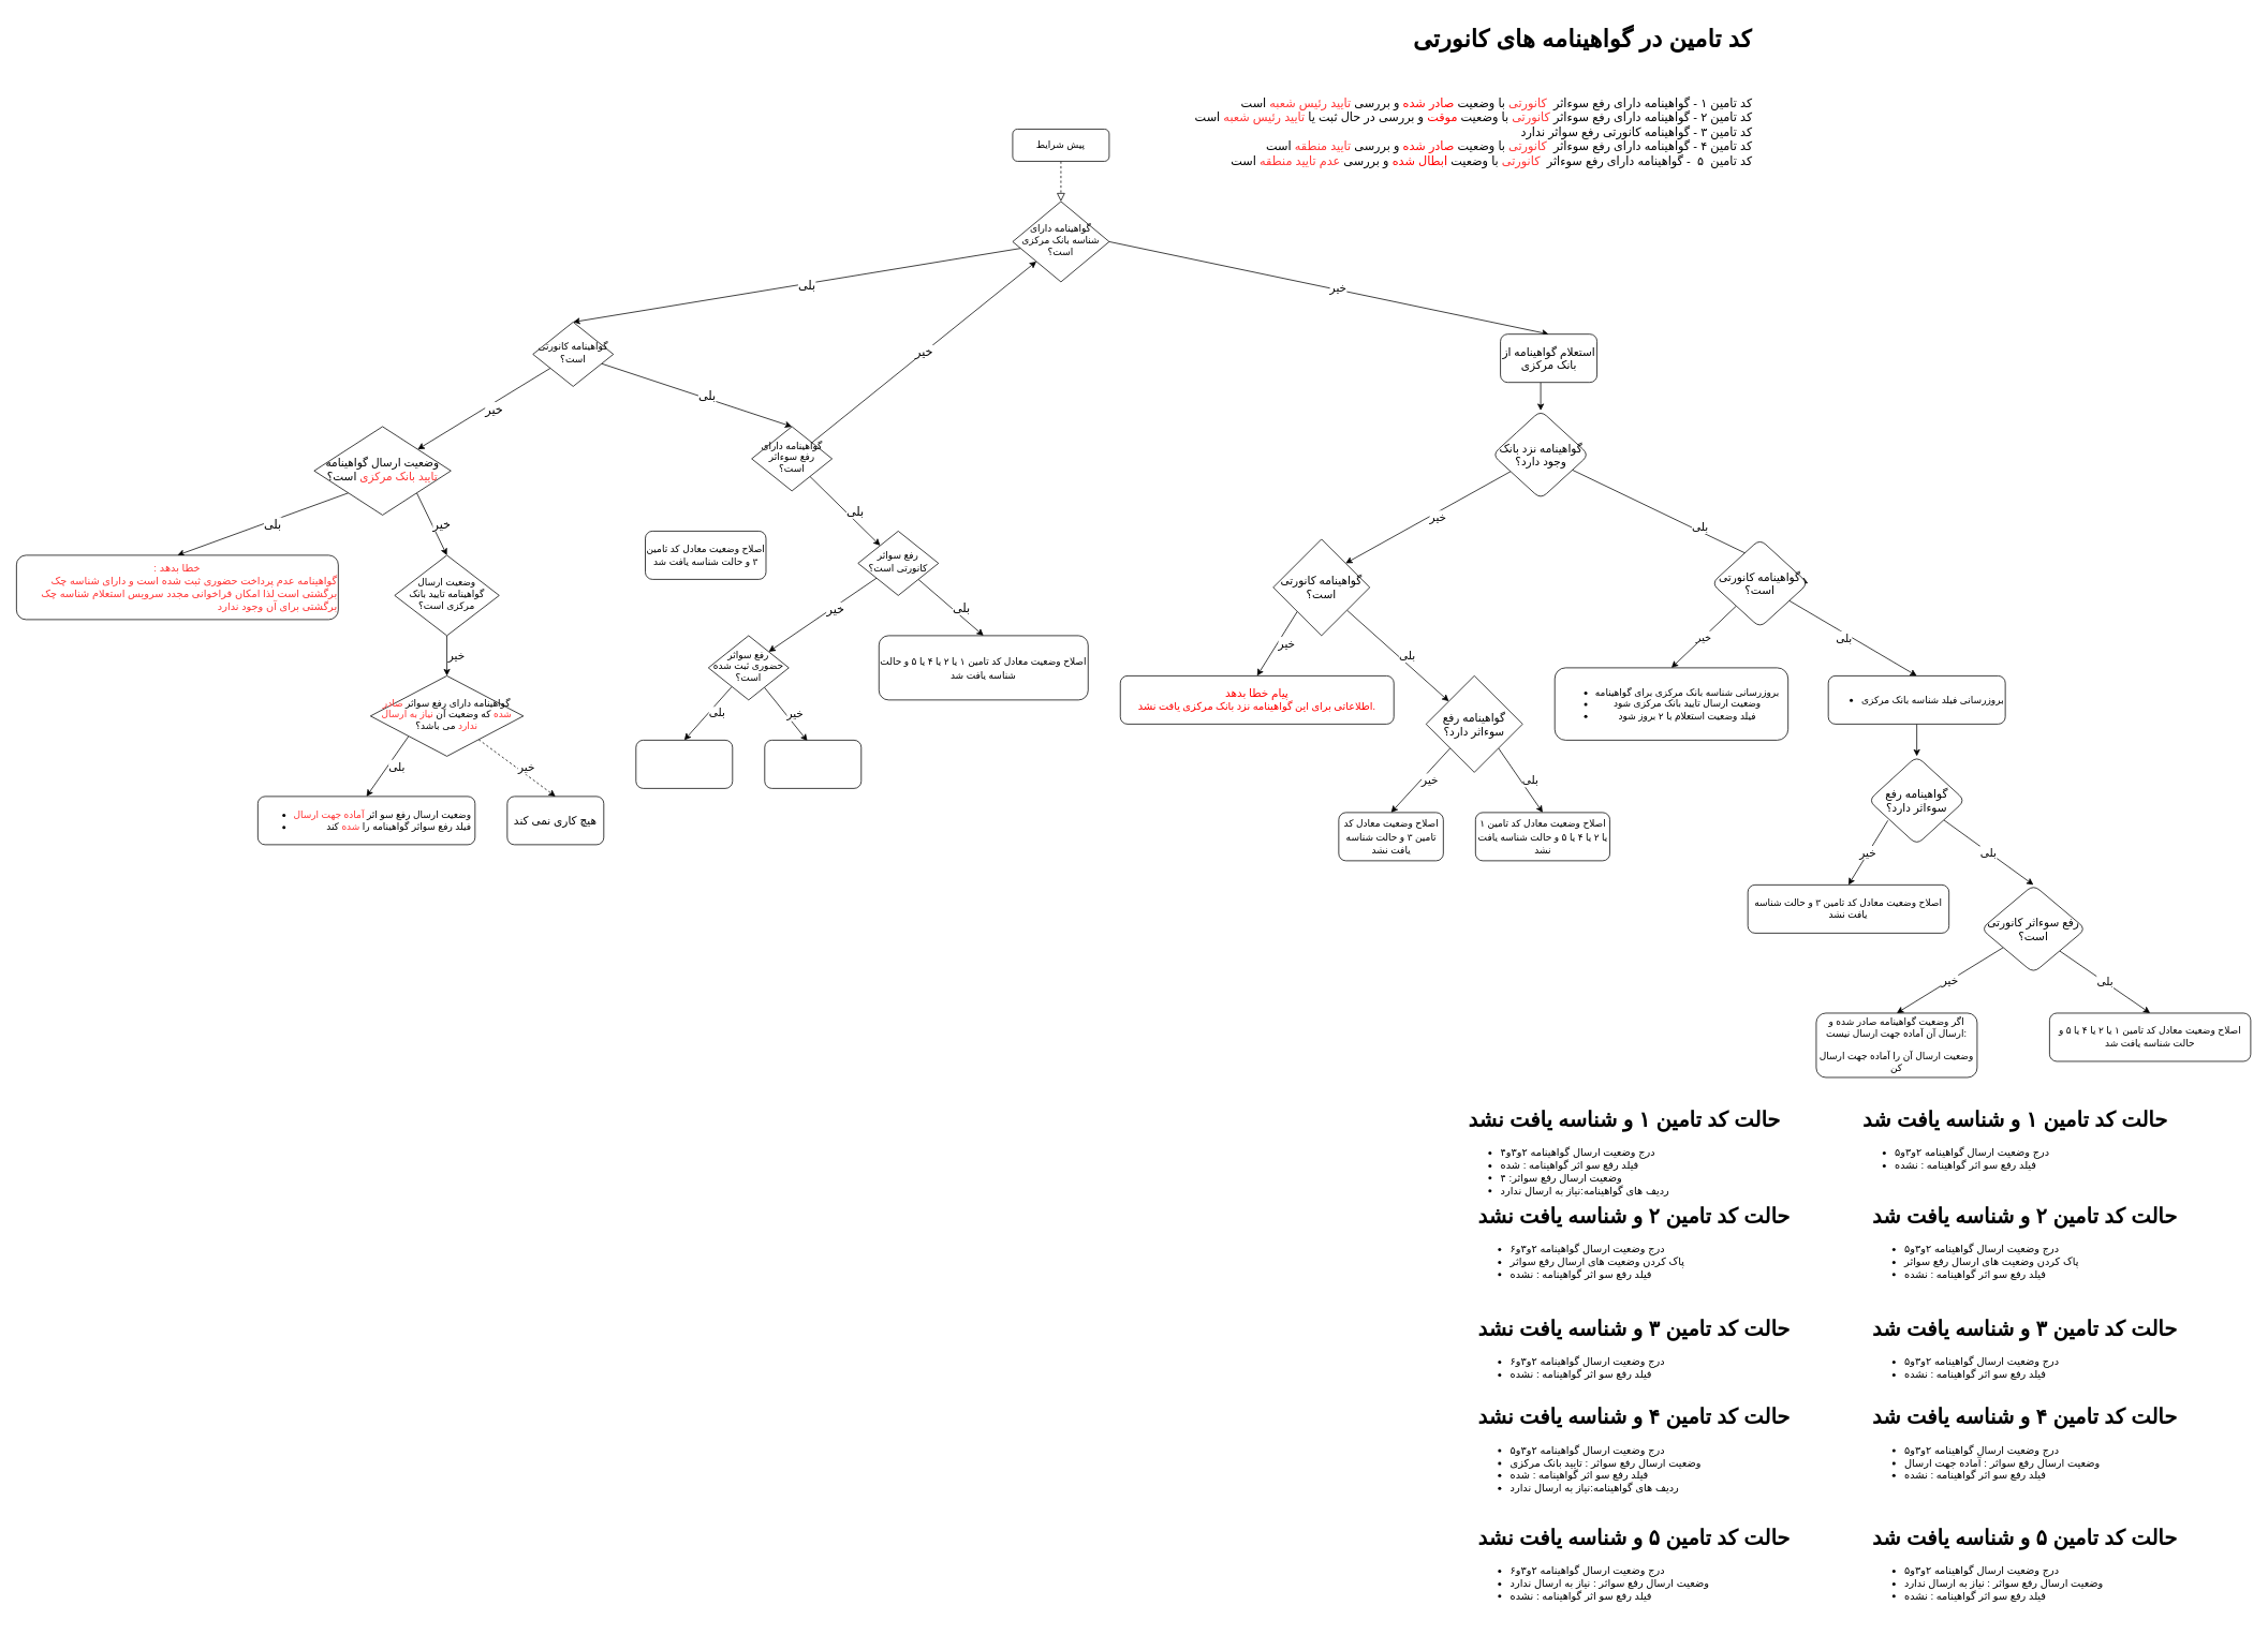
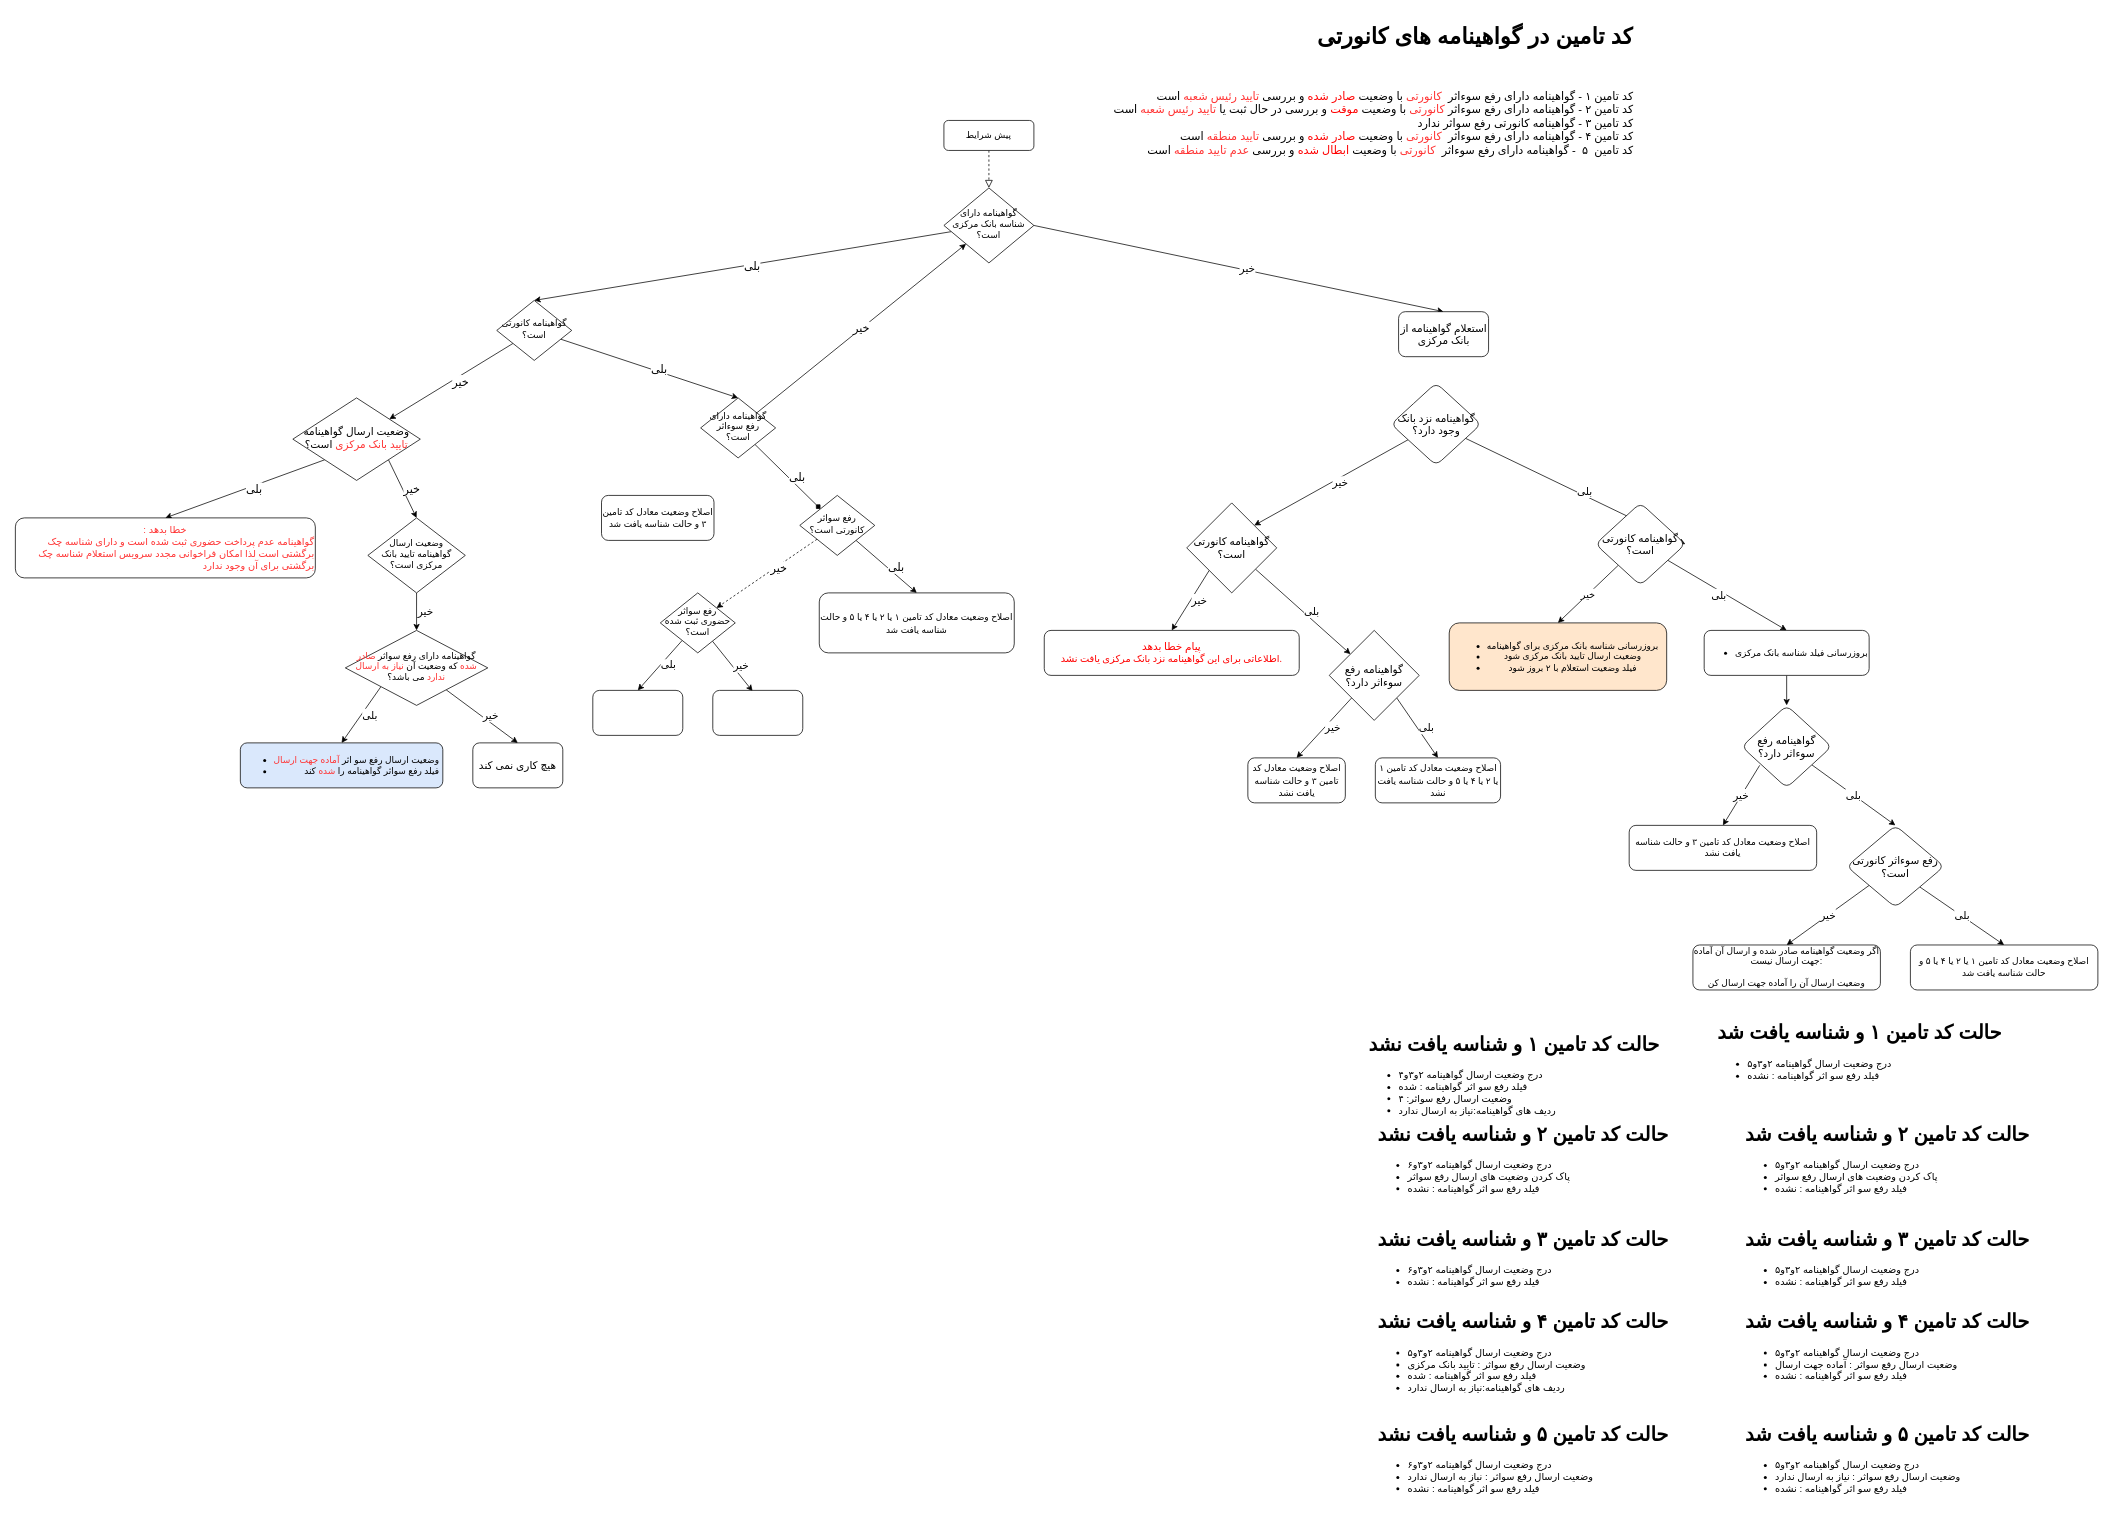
- <mxCell id="31" value="" style="edgeStyle=orthogonalEdgeStyle;rounded=0;sketch=0;orthogonalLoop=1;jettySize=auto;html=1;shadow=0;fontSize=14;align=left;entryX=0.5;entryY=0;entryDx=0;entryDy=0;noEdgeStyle=1;orthogonal=1;" parent="1" source="32" target="35" edge="1"><mxGeometry relative="1" as="geometry" /></mxCell>
- <mxCell id="11" value="بلی" style="edgeStyle=orthogonalEdgeStyle;rounded=0;sketch=0;orthogonalLoop=1;jettySize=auto;html=1;shadow=0;fontSize=15;align=left;noEdgeStyle=1;orthogonal=1;" parent="1" source="12" target="20" edge="1"><mxGeometry relative="1" as="geometry" /></mxCell>
+ <mxCell id="11" value="بلی" style="edgeStyle=orthogonalEdgeStyle;rounded=0;sketch=0;orthogonalLoop=1;jettySize=auto;html=1;shadow=0;fontSize=15;align=left;noEdgeStyle=1;orthogonal=1;endArrow=diamond;" parent="1" source="12" target="20" edge="1"><mxGeometry relative="1" as="geometry" /></mxCell>
- <mxCell id="17" style="edgeStyle=orthogonalEdgeStyle;rounded=0;sketch=0;orthogonalLoop=1;jettySize=auto;html=1;entryX=1;entryY=0;entryDx=0;entryDy=0;shadow=0;fontSize=15;align=left;noEdgeStyle=1;orthogonal=1;" parent="1" source="20" target="47" edge="1"><mxGeometry relative="1" as="geometry"><mxPoint x="390" y="18.22" as="targetPoint" /></mxGeometry></mxCell>
+ <mxCell id="17" style="edgeStyle=orthogonalEdgeStyle;rounded=0;sketch=0;orthogonalLoop=1;jettySize=auto;html=1;entryX=1;entryY=0;entryDx=0;entryDy=0;shadow=0;fontSize=15;align=left;noEdgeStyle=1;orthogonal=1;dashed=1;" parent="1" source="20" target="47" edge="1"><mxGeometry relative="1" as="geometry"><mxPoint x="390" y="18.22" as="targetPoint" /></mxGeometry></mxCell>
- <mxCell id="53" value="&lt;ul&gt;&lt;li&gt;بروزرسانی شناسه بانک مرکزی برای گواهینامه&lt;/li&gt;&lt;li&gt;وضعیت ارسال تایید بانک مرکزی شود&lt;/li&gt;&lt;li&gt;فیلد وضعیت استعلام با ۲ بروز شود&lt;/li&gt;&lt;/ul&gt;" style="rounded=1;whiteSpace=wrap;html=1;" parent="1" vertex="1"><mxGeometry x="1932" y="829.998" width="290" height="90" as="geometry" /></mxCell>
+ <mxCell id="53" value="&lt;ul&gt;&lt;li&gt;بروزرسانی شناسه بانک مرکزی برای گواهینامه&lt;/li&gt;&lt;li&gt;وضعیت ارسال تایید بانک مرکزی شود&lt;/li&gt;&lt;li&gt;فیلد وضعیت استعلام با ۲ بروز شود&lt;/li&gt;&lt;/ul&gt;" style="rounded=1;whiteSpace=wrap;html=1;fillColor=#ffe6cc;" parent="1" vertex="1"><mxGeometry x="1932" y="829.998" width="290" height="90" as="geometry" /></mxCell>
- <mxCell id="27" value="خیر" style="edgeStyle=orthogonalEdgeStyle;rounded=0;sketch=0;orthogonalLoop=1;jettySize=auto;html=1;shadow=0;fontSize=14;align=left;entryX=0.5;entryY=0;entryDx=0;entryDy=0;noEdgeStyle=1;orthogonal=1;dashed=1;" parent="1" source="28" target="30" edge="1"><mxGeometry relative="1" as="geometry"><mxPoint x="-65" y="-171.78" as="targetPoint" /></mxGeometry></mxCell>
+ <mxCell id="27" value="خیر" style="edgeStyle=orthogonalEdgeStyle;rounded=0;sketch=0;orthogonalLoop=1;jettySize=auto;html=1;shadow=0;fontSize=14;align=left;entryX=0.5;entryY=0;entryDx=0;entryDy=0;noEdgeStyle=1;orthogonal=1;" parent="1" source="28" target="30" edge="1"><mxGeometry relative="1" as="geometry"><mxPoint x="-65" y="-171.78" as="targetPoint" /></mxGeometry></mxCell>
- <mxCell id="29" value="&lt;ul&gt;&lt;li style=&quot;text-align: right ; font-size: 12px&quot;&gt;وضعیت ارسال رفع سو اثر &lt;font color=&quot;#ff3333&quot;&gt;آماده جهت ارسال&lt;/font&gt;&lt;/li&gt;&lt;li style=&quot;text-align: right ; font-size: 12px&quot;&gt;فیلد رفع سواثر گواهینامه را &lt;font color=&quot;#ff3333&quot;&gt;شده&lt;/font&gt; کند&lt;/li&gt;&lt;/ul&gt;" style="rounded=1;whiteSpace=wrap;html=1;fontSize=14;" parent="1" vertex="1"><mxGeometry x="320" y="990" width="270" height="60" as="geometry" /></mxCell>
+ <mxCell id="29" value="&lt;ul&gt;&lt;li style=&quot;text-align: right ; font-size: 12px&quot;&gt;وضعیت ارسال رفع سو اثر &lt;font color=&quot;#ff3333&quot;&gt;آماده جهت ارسال&lt;/font&gt;&lt;/li&gt;&lt;li style=&quot;text-align: right ; font-size: 12px&quot;&gt;فیلد رفع سواثر گواهینامه را &lt;font color=&quot;#ff3333&quot;&gt;شده&lt;/font&gt; کند&lt;/li&gt;&lt;/ul&gt;" style="rounded=1;whiteSpace=wrap;html=1;fontSize=14;fillColor=#dae8fc;" parent="1" vertex="1"><mxGeometry x="320" y="990" width="270" height="60" as="geometry" /></mxCell>
- <mxCell id="61" value="اگر وضعیت گواهینامه صادر شده و ارسال آن آماده جهت ارسال نیست:&lt;br&gt;&lt;br&gt;وضعیت ارسال آن را آماده جهت ارسال کن" style="rounded=1;whiteSpace=wrap;html=1;" parent="1" vertex="1"><mxGeometry x="2257" y="1259.498" width="200" height="80" as="geometry" /></mxCell>
+ <mxCell id="61" value="اگر وضعیت گواهینامه صادر شده و ارسال آن آماده جهت ارسال نیست:&lt;br&gt;&lt;br&gt;وضعیت ارسال آن را آماده جهت ارسال کن" style="rounded=1;whiteSpace=wrap;html=1;" parent="1" vertex="1"><mxGeometry x="2257" y="1259.498" width="250" height="60" as="geometry" /></mxCell>
- <mxCell id="65" value="&lt;h1&gt;حالت کد تامین ۱ و شناسه یافت شد&lt;/h1&gt;&lt;p&gt;&lt;/p&gt;&lt;ul&gt;&lt;li&gt;درج وضعیت ارسال گواهینامه ۲و۳و۵&amp;nbsp;&lt;/li&gt;&lt;li&gt;&lt;span&gt;فیلد رفع سو اثر گواهینامه : نشده&lt;/span&gt;&lt;br&gt;&lt;/li&gt;&lt;/ul&gt;&lt;p&gt;&lt;/p&gt;" style="text;html=1;strokeColor=none;fillColor=none;spacing=5;spacingTop=-20;whiteSpace=wrap;overflow=hidden;rounded=0;fontSize=13;" vertex="1" parent="1"><mxGeometry x="2310" y="1370" width="460" height="100" as="geometry" /></mxCell>
+ <mxCell id="65" value="&lt;h1&gt;حالت کد تامین ۱ و شناسه یافت شد&lt;/h1&gt;&lt;p&gt;&lt;/p&gt;&lt;ul&gt;&lt;li&gt;درج وضعیت ارسال گواهینامه ۲و۳و۵&amp;nbsp;&lt;/li&gt;&lt;li&gt;&lt;span&gt;فیلد رفع سو اثر گواهینامه : نشده&lt;/span&gt;&lt;br&gt;&lt;/li&gt;&lt;/ul&gt;&lt;p&gt;&lt;/p&gt;" style="text;html=1;strokeColor=none;fillColor=none;spacing=5;spacingTop=-20;whiteSpace=wrap;overflow=hidden;rounded=0;fontSize=13;" vertex="1" parent="1"><mxGeometry x="2285" y="1355" width="460" height="100" as="geometry" /></mxCell>
